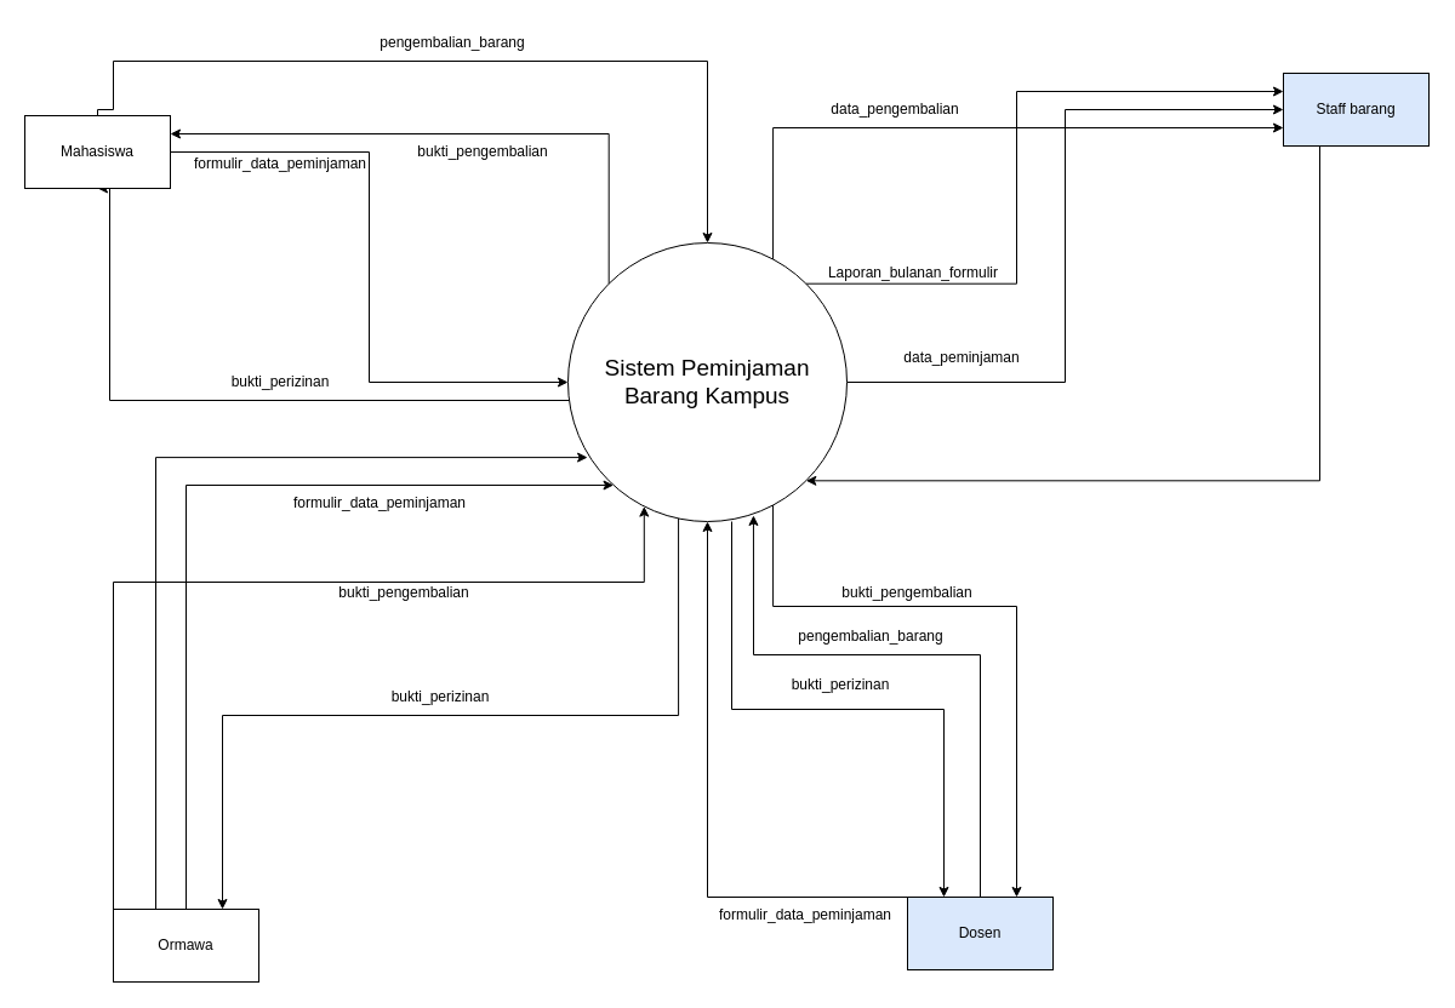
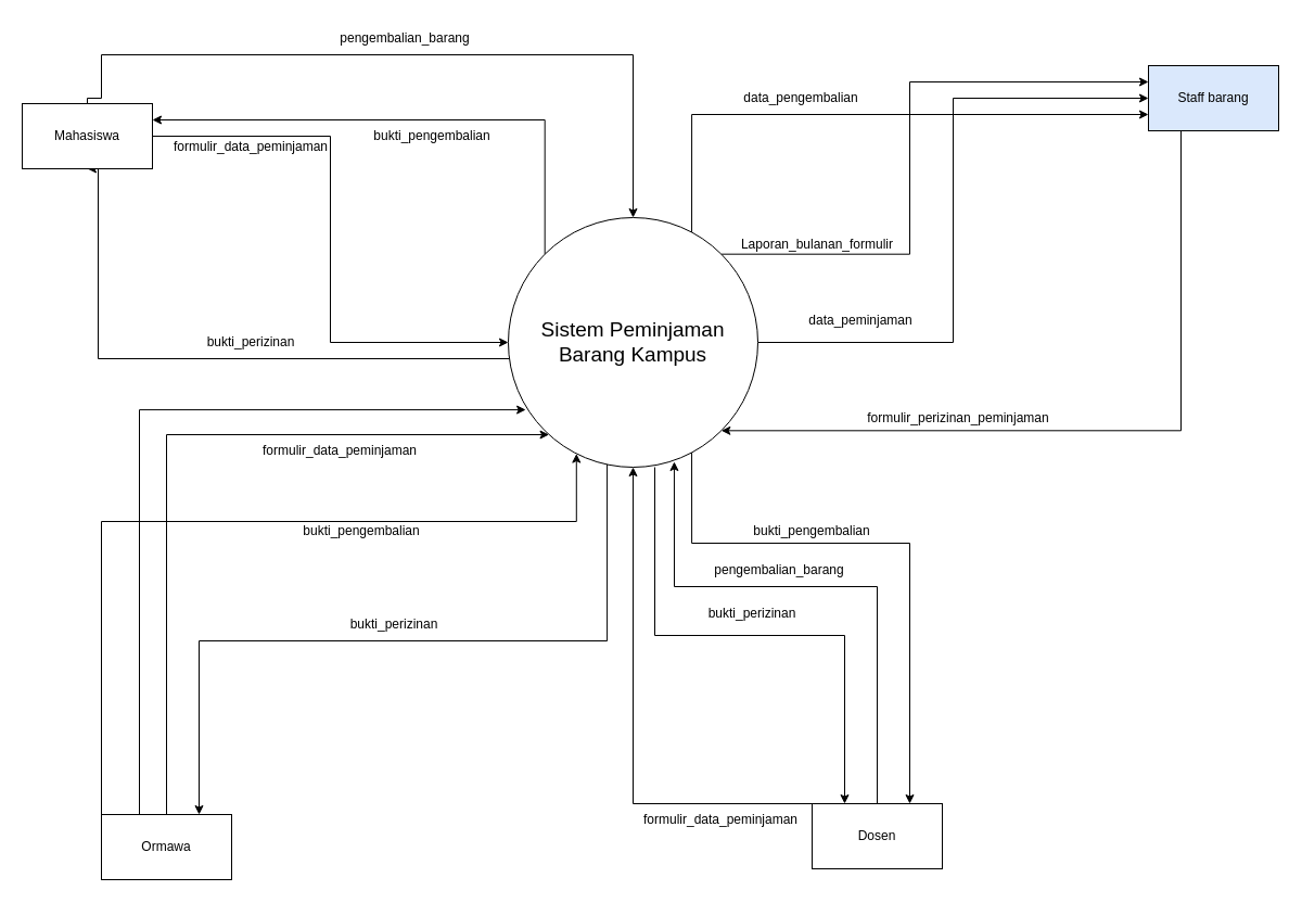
+ <mxCell id="25" value="formulir_perizinan_peminjaman" style="text;html=1;strokeColor=none;fillColor=none;align=center;verticalAlign=middle;whiteSpace=wrap;rounded=0;" parent="1" vertex="1"><mxGeometry x="788" y="370" width="190" height="30" as="geometry" /></mxCell>
- <mxCell id="11" value="Dosen" style="rounded=0;whiteSpace=wrap;html=1;fillColor=#dae8fc;" parent="1" vertex="1"><mxGeometry x="748" y="740" width="120" height="60" as="geometry" /></mxCell>
+ <mxCell id="11" value="Dosen" style="rounded=0;whiteSpace=wrap;html=1;" parent="1" vertex="1"><mxGeometry x="748" y="740" width="120" height="60" as="geometry" /></mxCell>
